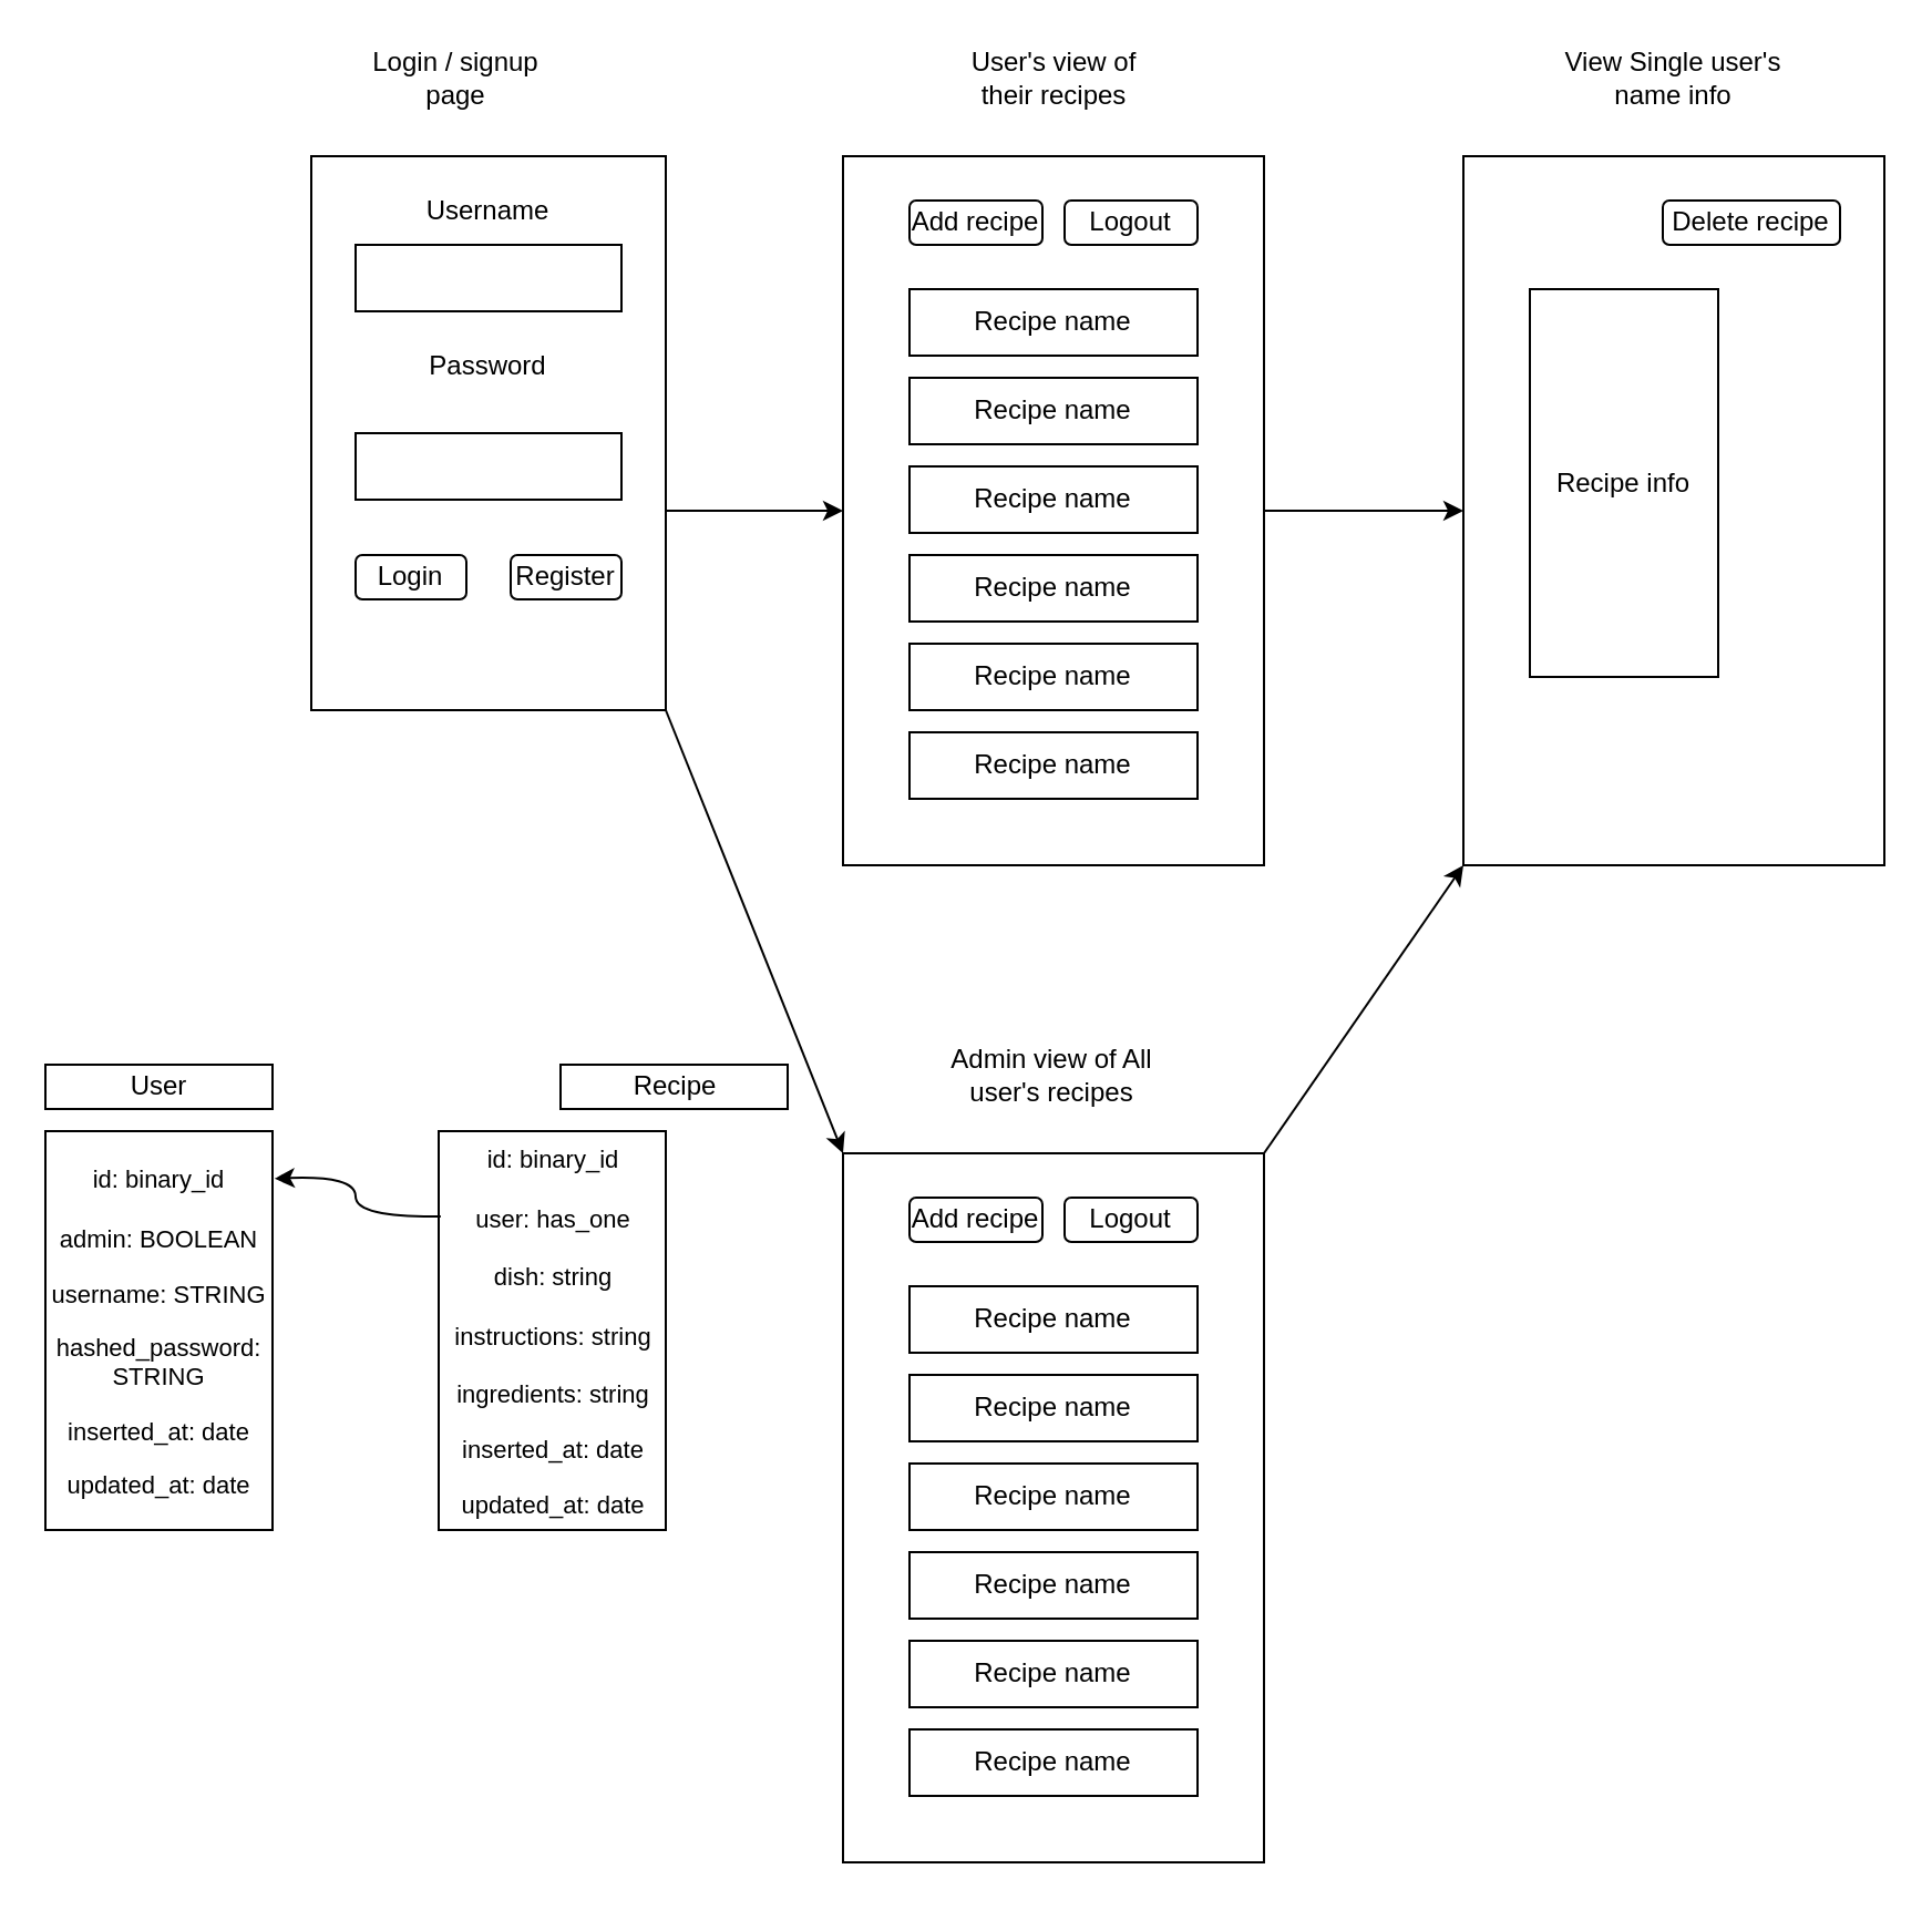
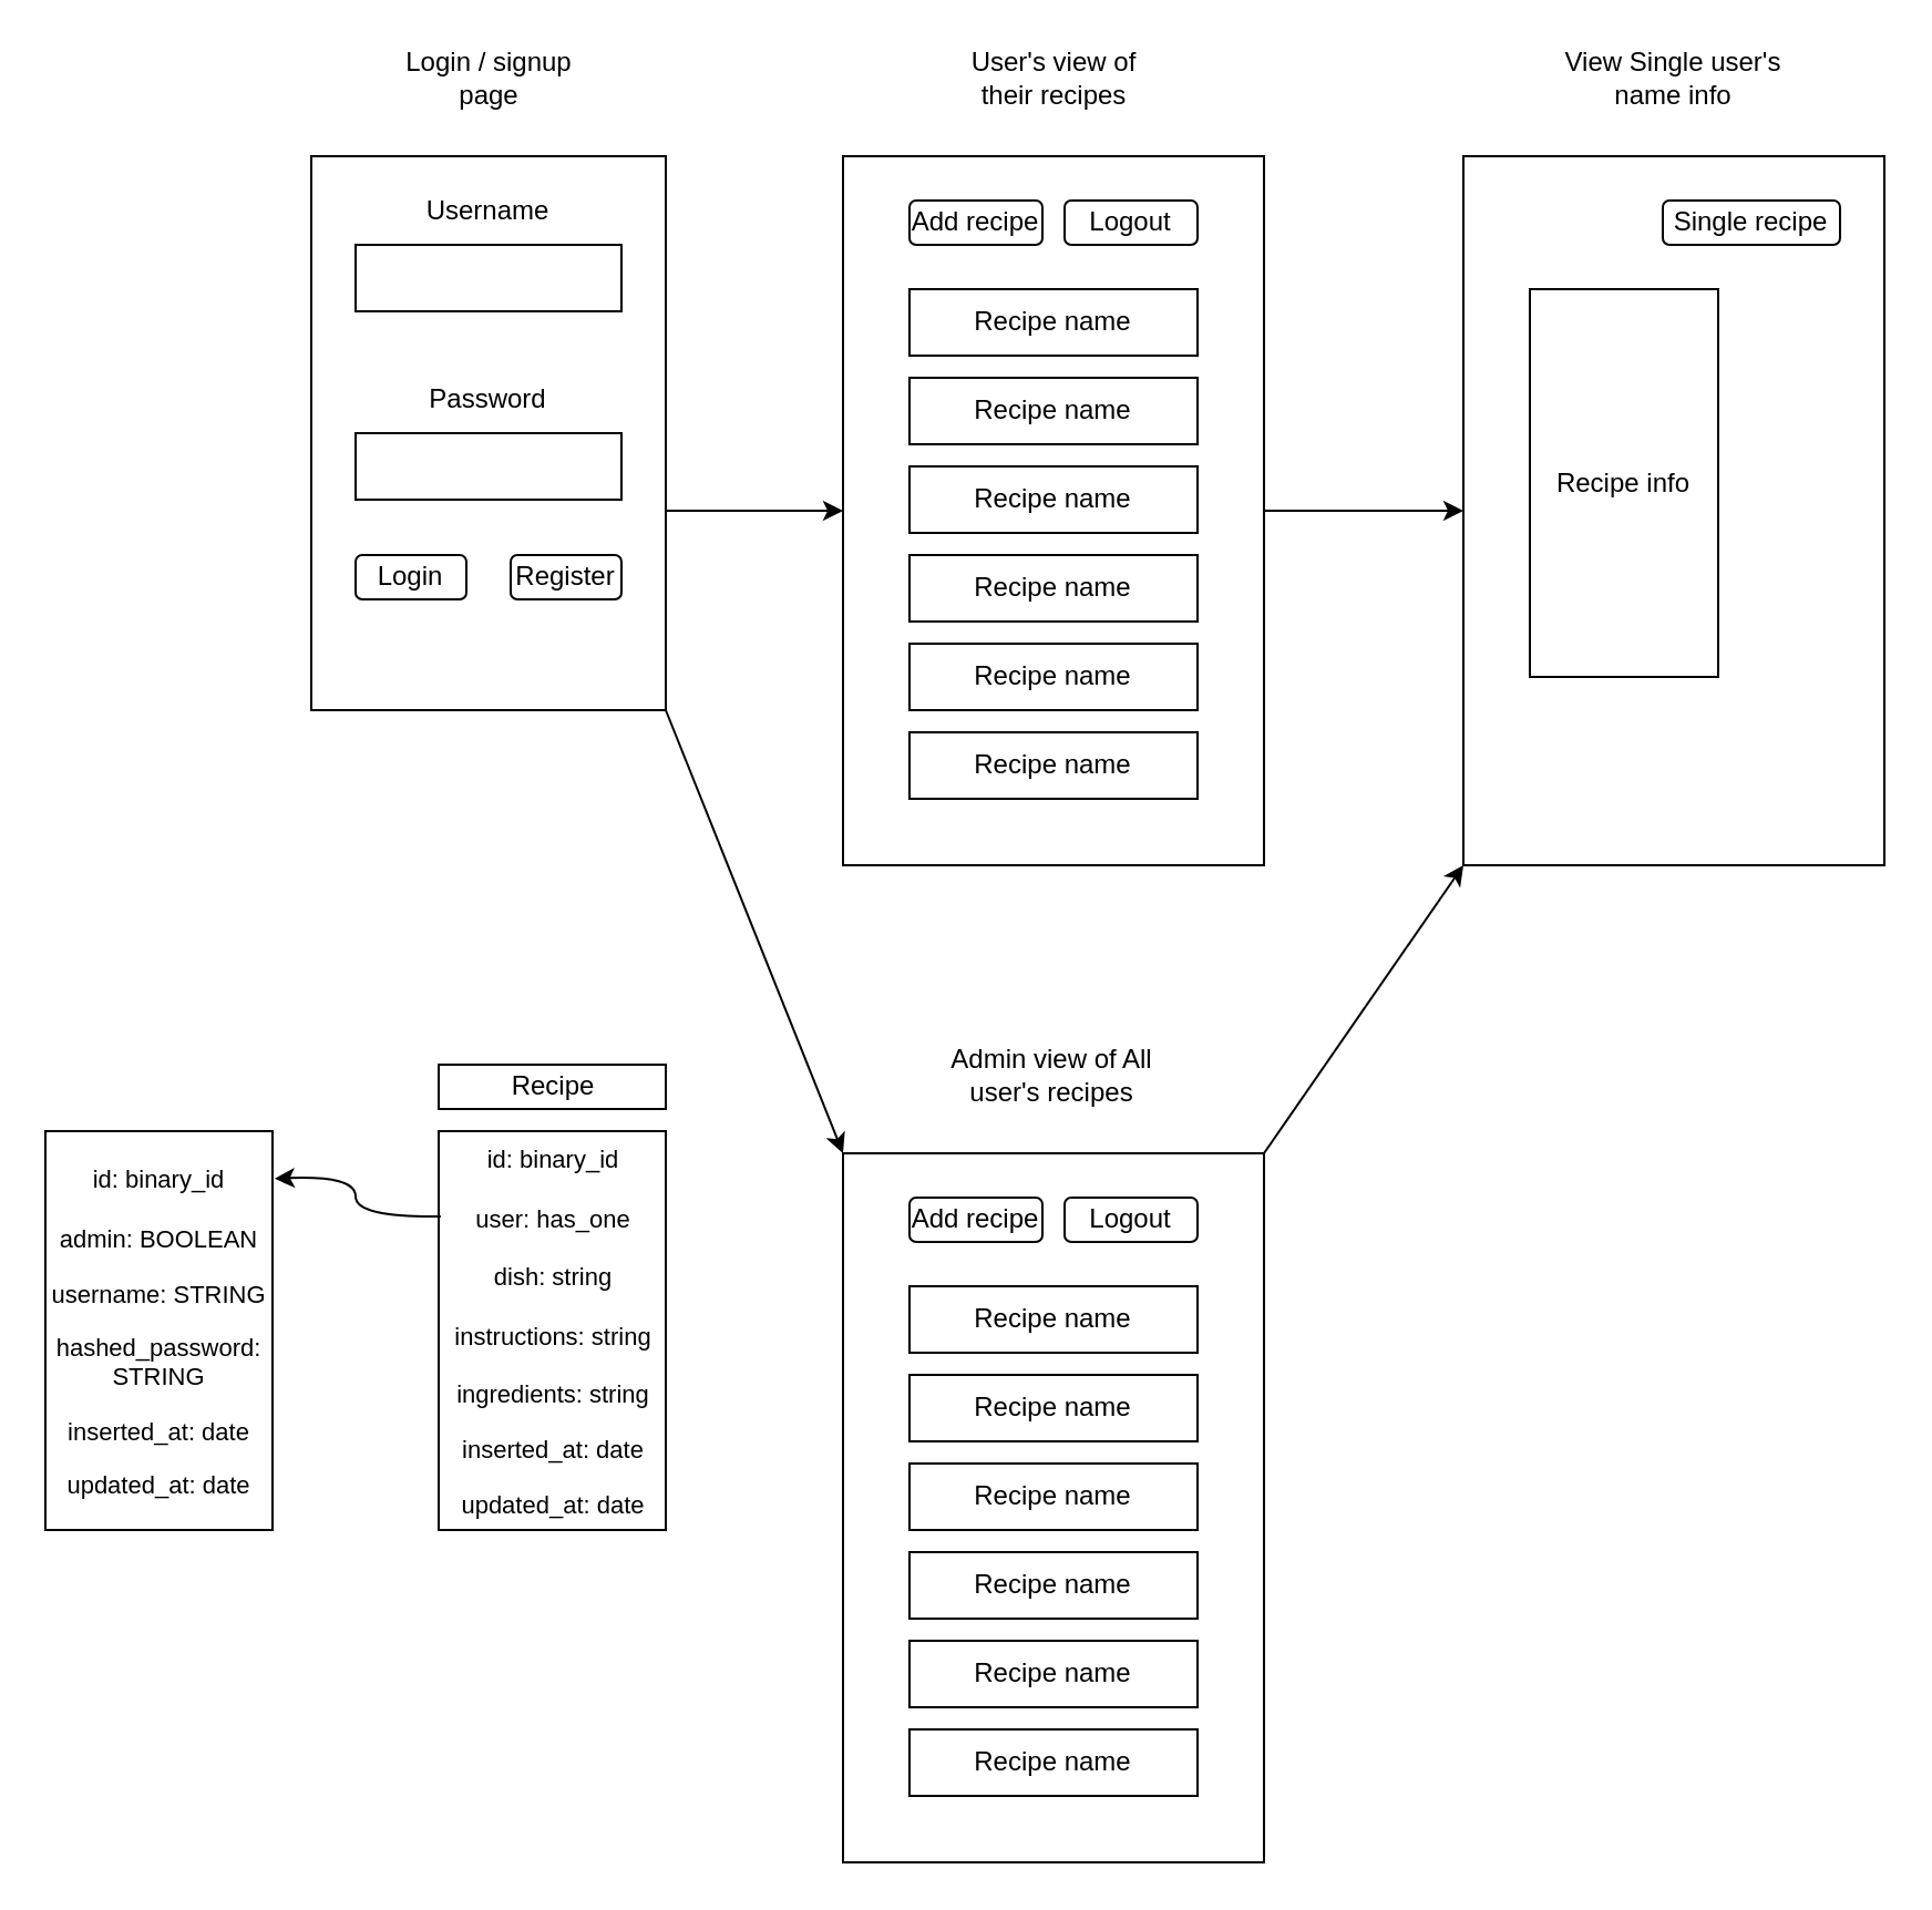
- <mxCell id="4" value="Login / signup page" style="text;html=1;strokeColor=none;fillColor=none;align=center;verticalAlign=middle;whiteSpace=wrap;rounded=0;" parent="1" vertex="1"><mxGeometry x="162.5" y="20" width="85" height="30" as="geometry" /></mxCell>
+ <mxCell id="4" value="Login / signup page" style="text;html=1;strokeColor=none;fillColor=none;align=center;verticalAlign=middle;whiteSpace=wrap;rounded=0;" parent="1" vertex="1"><mxGeometry x="177.5" y="20" width="85" height="30" as="geometry" /></mxCell>
- <mxCell id="22" value="Delete recipe" style="rounded=1;whiteSpace=wrap;html=1;" parent="1" vertex="1"><mxGeometry x="750" y="90" width="80" height="20" as="geometry" /></mxCell>
+ <mxCell id="22" value="Single recipe" style="rounded=1;whiteSpace=wrap;html=1;" parent="1" vertex="1"><mxGeometry x="750" y="90" width="80" height="20" as="geometry" /></mxCell>
- <mxCell id="8" value="Password" style="text;html=1;strokeColor=none;fillColor=none;align=center;verticalAlign=middle;whiteSpace=wrap;rounded=0;" parent="1" vertex="1"><mxGeometry x="190" y="150" width="60" height="30" as="geometry" /></mxCell>
+ <mxCell id="8" value="Password" style="text;html=1;strokeColor=none;fillColor=none;align=center;verticalAlign=middle;whiteSpace=wrap;rounded=0;" parent="1" vertex="1"><mxGeometry x="190" y="165" width="60" height="30" as="geometry" /></mxCell>
- <mxCell id="23" value="User" style="rounded=0;whiteSpace=wrap;html=1;" parent="1" vertex="1"><mxGeometry x="20" y="480" width="102.5" height="20" as="geometry" /></mxCell>
- <mxCell id="41" value="Recipe" style="rounded=0;whiteSpace=wrap;html=1;" vertex="1" parent="1"><mxGeometry x="252.5" y="480" width="102.5" height="20" as="geometry" /></mxCell>
+ <mxCell id="41" value="Recipe" style="rounded=0;whiteSpace=wrap;html=1;" vertex="1" parent="1"><mxGeometry x="197.5" y="480" width="102.5" height="20" as="geometry" /></mxCell>
